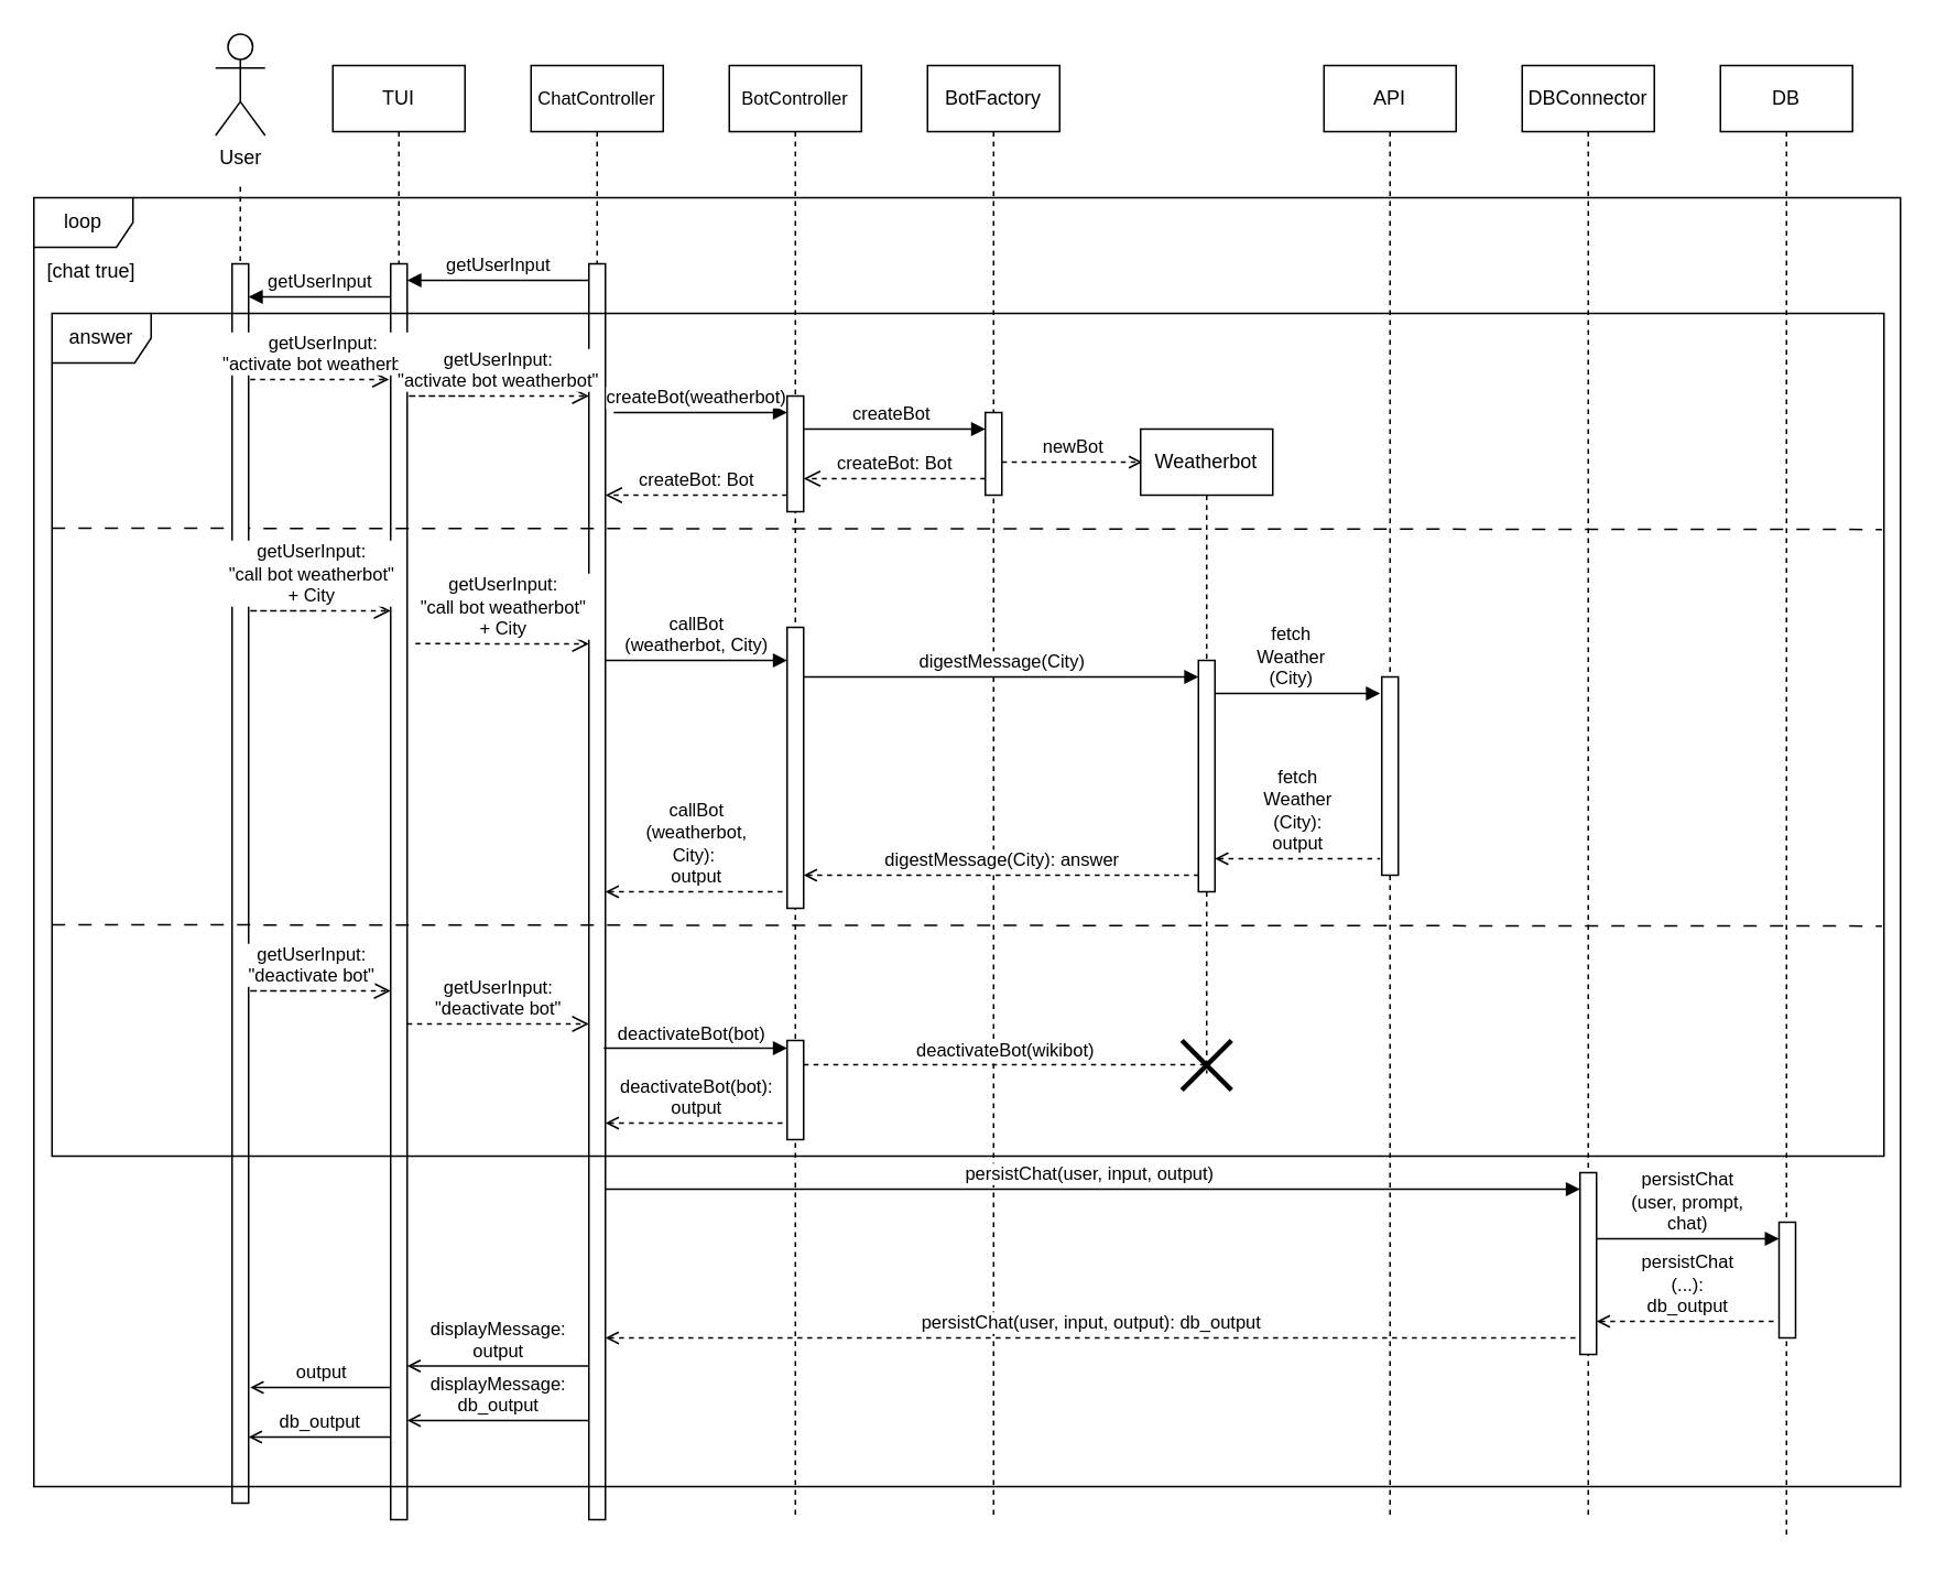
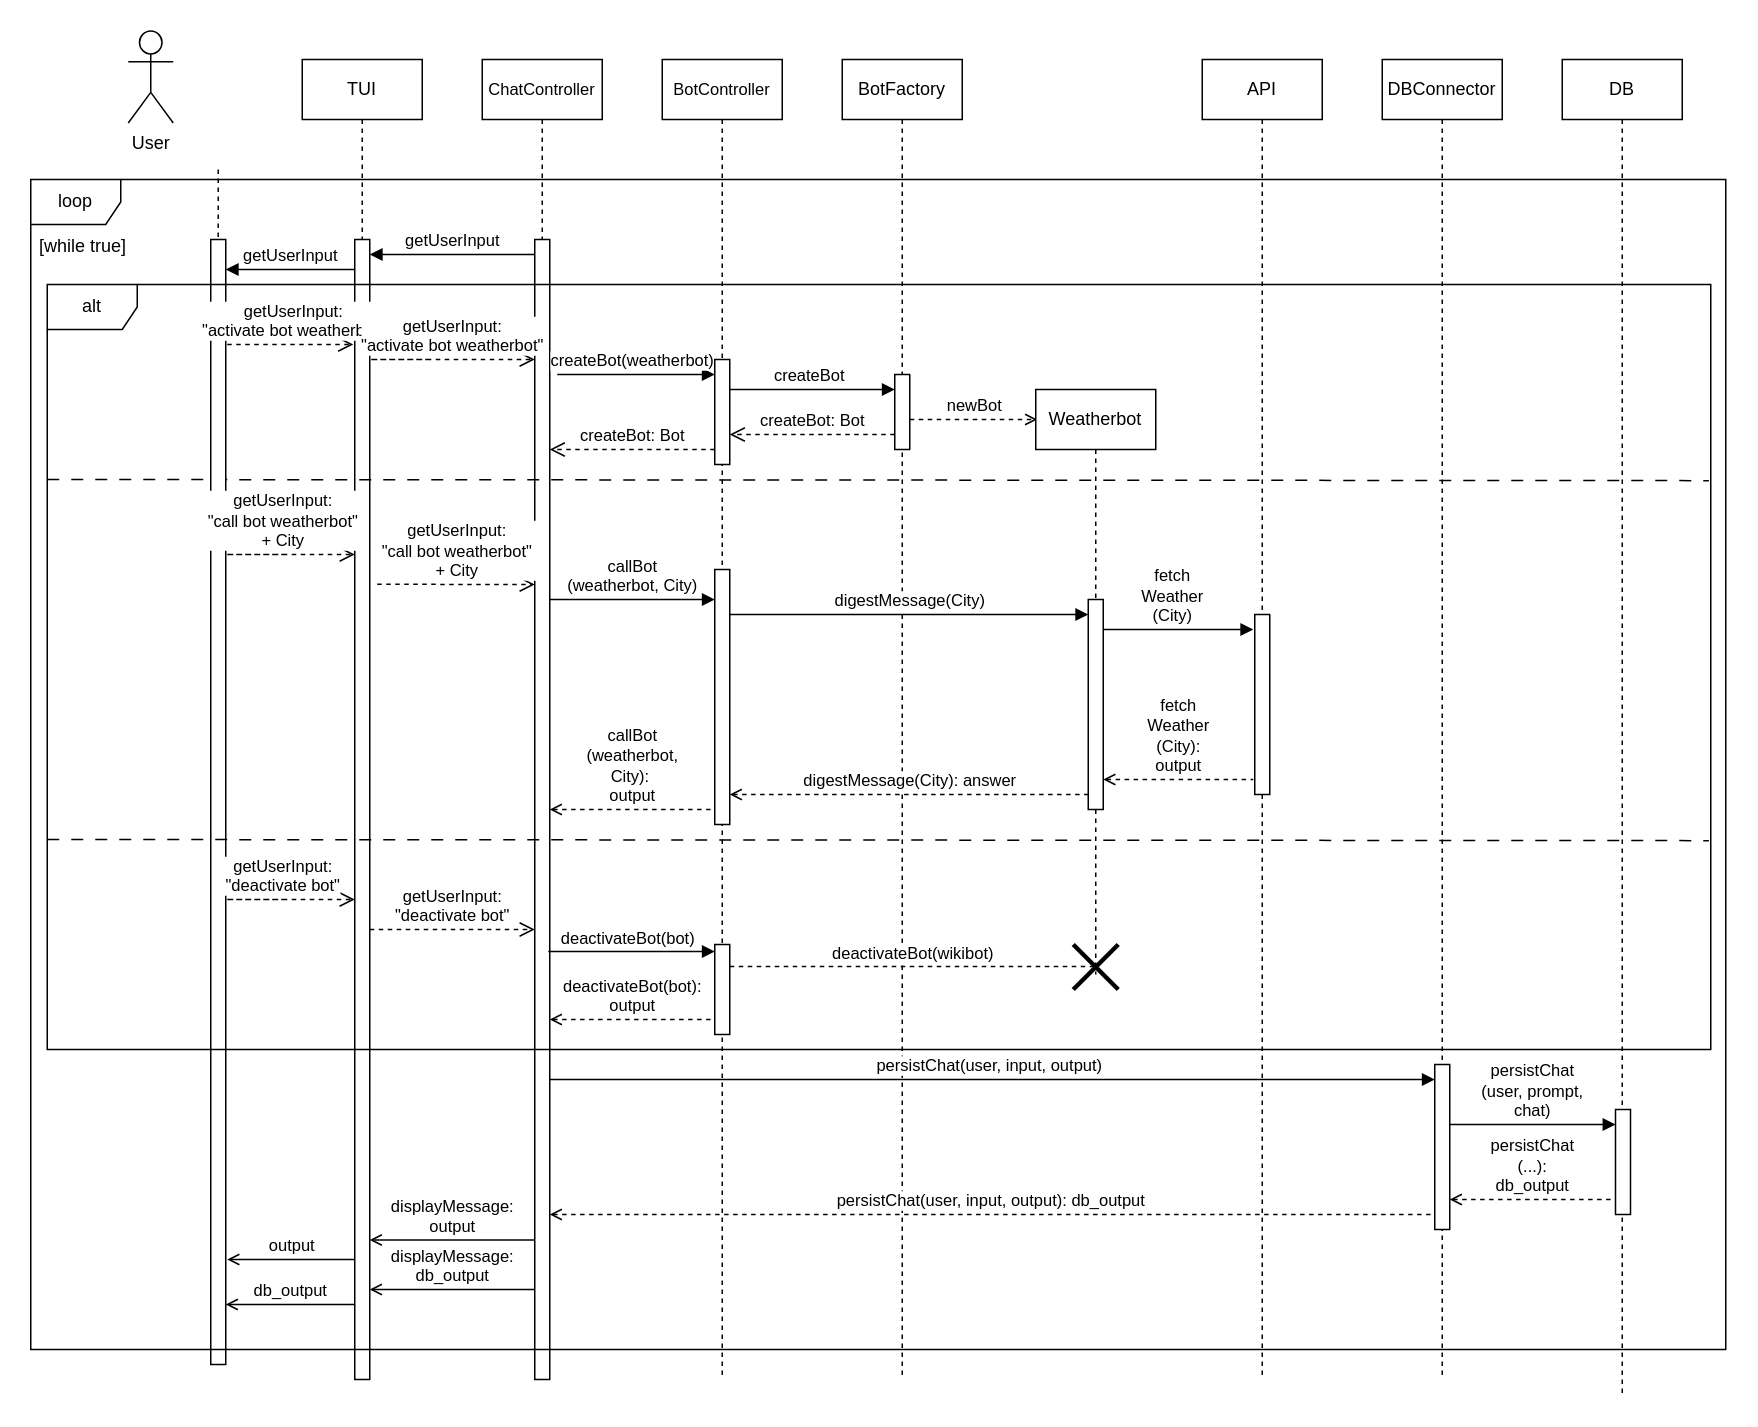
- <mxCell id="19" value="User" style="shape=umlActor;verticalLabelPosition=bottom;verticalAlign=top;html=1;outlineConnect=0;" parent="1" vertex="1"><mxGeometry x="130" y="20" width="30" height="61.32" as="geometry" /></mxCell>
+ <mxCell id="19" value="User" style="shape=umlActor;verticalLabelPosition=bottom;verticalAlign=top;html=1;outlineConnect=0;" parent="1" vertex="1"><mxGeometry x="85" y="20" width="30" height="61.32" as="geometry" /></mxCell>
- <mxCell id="22" value="[chat true]" style="text;html=1;align=center;verticalAlign=middle;whiteSpace=wrap;rounded=0;" parent="1" vertex="1"><mxGeometry x="20" y="149" width="70" height="30" as="geometry" /></mxCell>
+ <mxCell id="22" value="[while true]" style="text;html=1;align=center;verticalAlign=middle;whiteSpace=wrap;rounded=0;" parent="1" vertex="1"><mxGeometry x="20" y="149" width="70" height="30" as="geometry" /></mxCell>
- <mxCell id="27" value="answer" style="shape=umlFrame;whiteSpace=wrap;html=1;pointerEvents=0;" parent="1" vertex="1"><mxGeometry x="31" y="189" width="1109" height="510" as="geometry" /></mxCell>
+ <mxCell id="27" value="alt" style="shape=umlFrame;whiteSpace=wrap;html=1;pointerEvents=0;" parent="1" vertex="1"><mxGeometry x="31" y="189" width="1109" height="510" as="geometry" /></mxCell>
